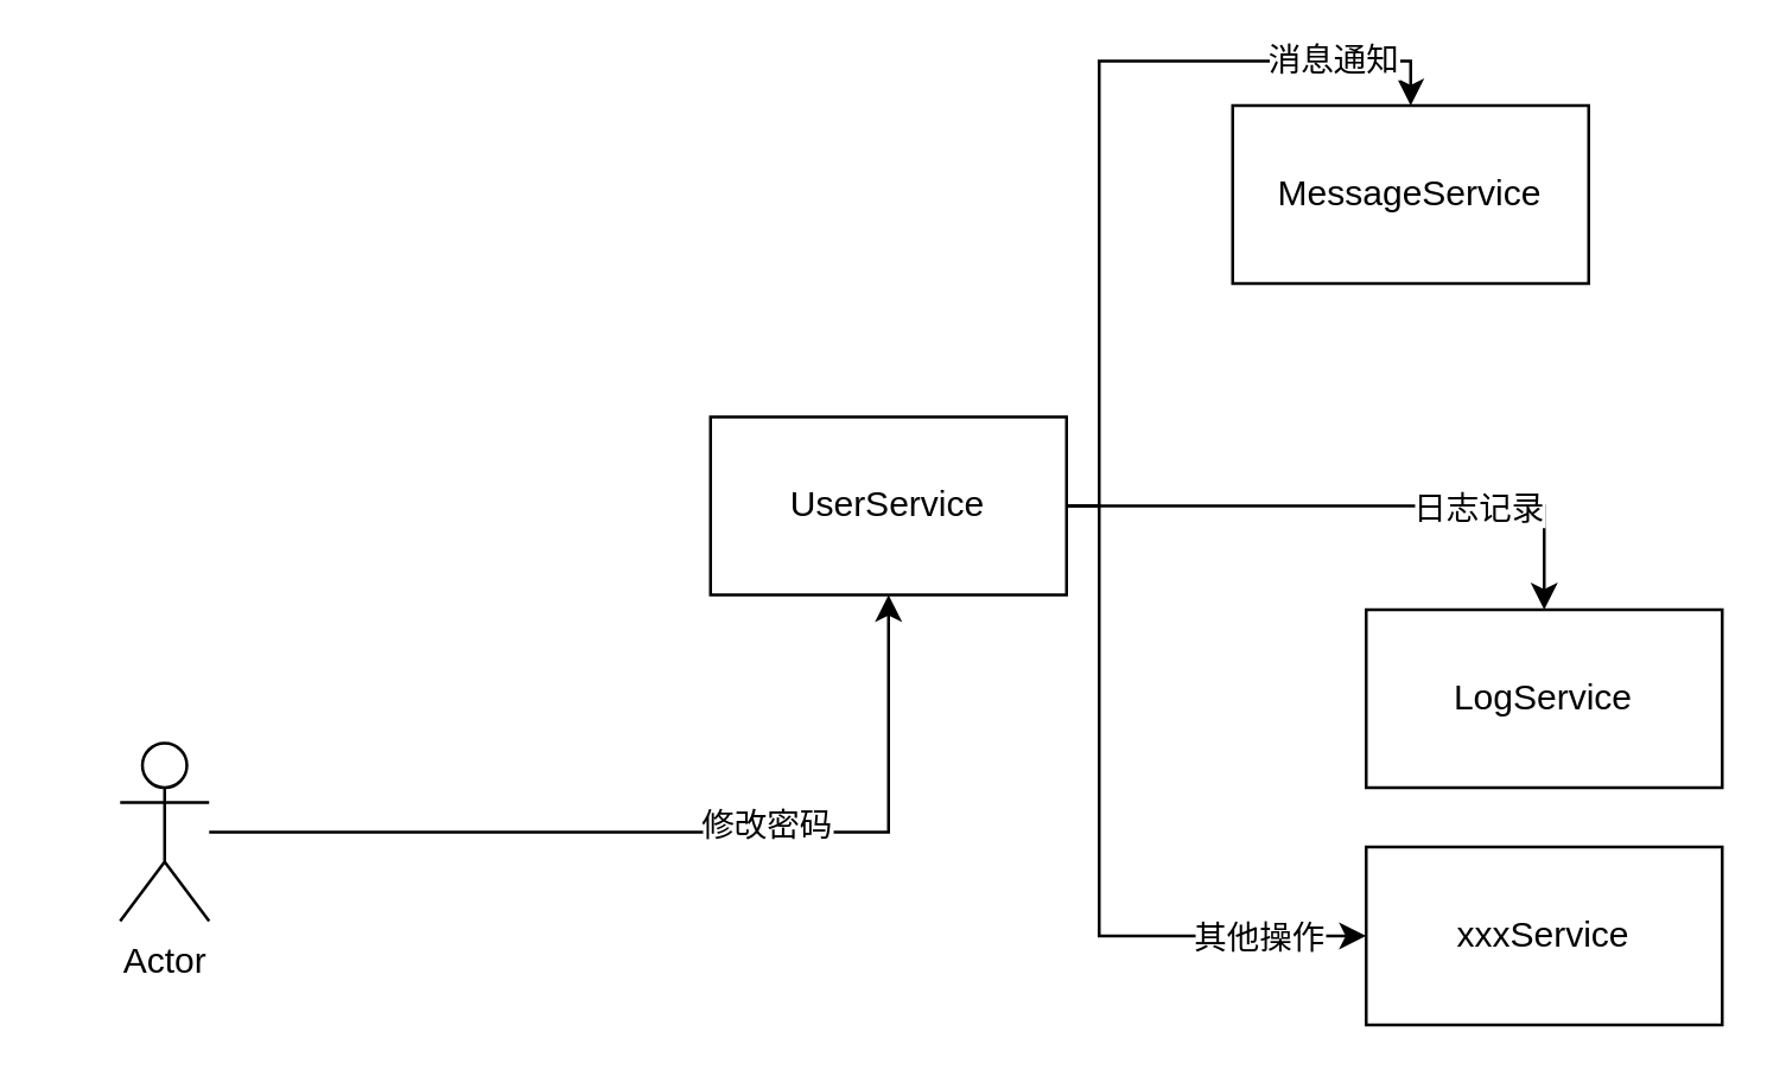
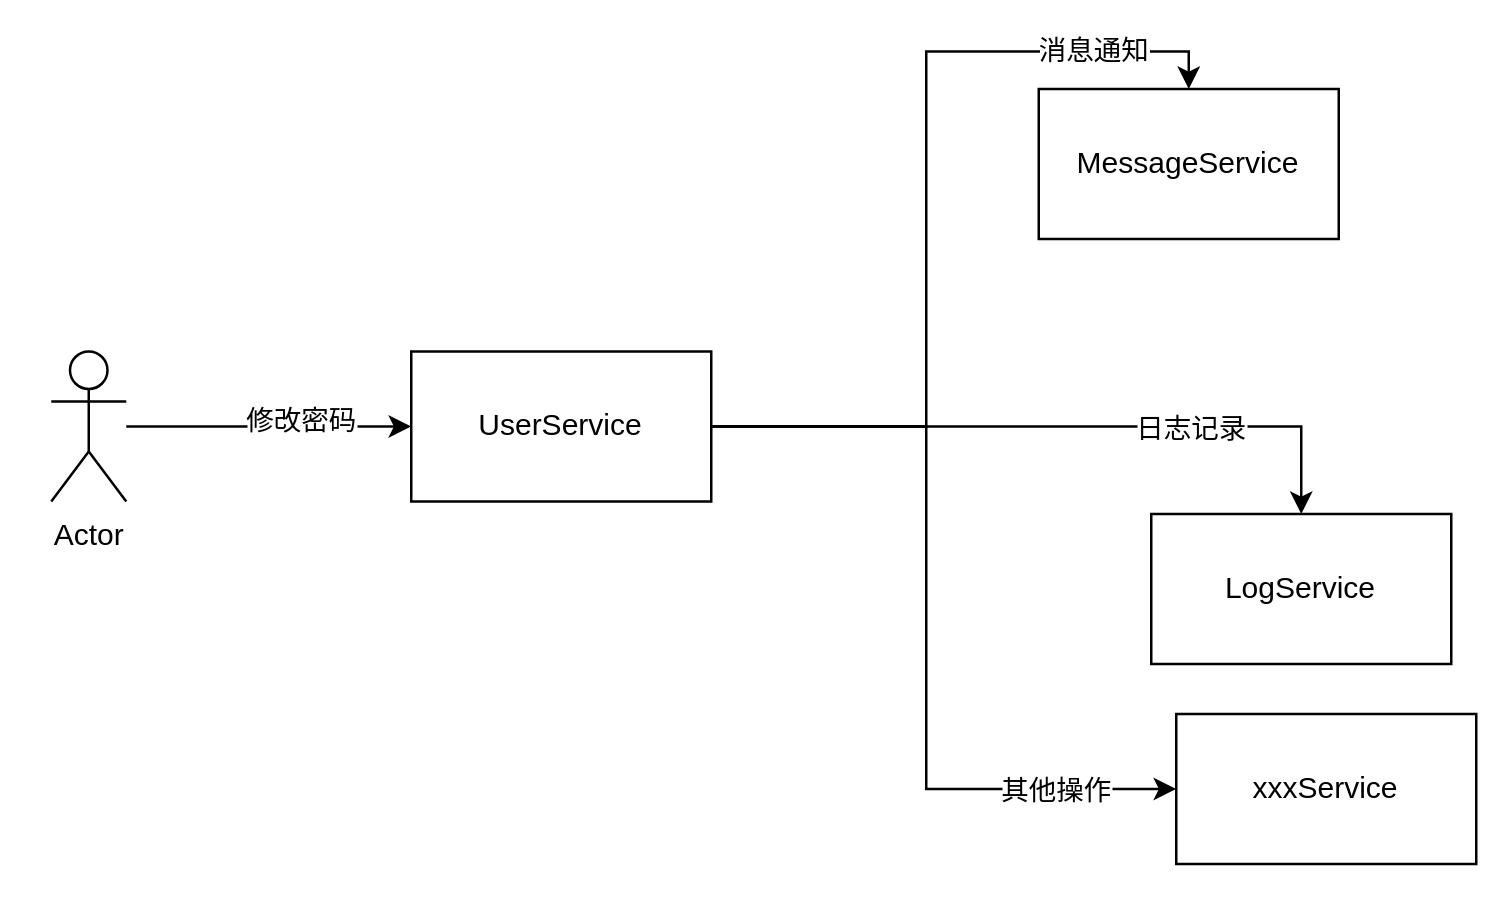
- <mxCell id="8" value="UserService" style="rounded=0;whiteSpace=wrap;html=1;" parent="1" vertex="1"><mxGeometry x="239" y="140" width="120" height="60" as="geometry" /></mxCell>
+ <mxCell id="8" value="UserService" style="rounded=0;whiteSpace=wrap;html=1;" parent="1" vertex="1"><mxGeometry x="164" y="140" width="120" height="60" as="geometry" /></mxCell>
- <mxCell id="11" value="Actor" style="shape=umlActor;verticalLabelPosition=bottom;verticalAlign=top;html=1;outlineConnect=0;" vertex="1" parent="1"><mxGeometry x="40" y="250" width="30" height="60" as="geometry" /></mxCell>
+ <mxCell id="11" value="Actor" style="shape=umlActor;verticalLabelPosition=bottom;verticalAlign=top;html=1;outlineConnect=0;" vertex="1" parent="1"><mxGeometry x="20" y="140" width="30" height="60" as="geometry" /></mxCell>
- <mxCell id="14" value="xxxService" style="rounded=0;whiteSpace=wrap;html=1;" vertex="1" parent="1"><mxGeometry x="460" y="285" width="120" height="60" as="geometry" /></mxCell>
+ <mxCell id="14" value="xxxService" style="rounded=0;whiteSpace=wrap;html=1;" vertex="1" parent="1"><mxGeometry x="470" y="285" width="120" height="60" as="geometry" /></mxCell>
